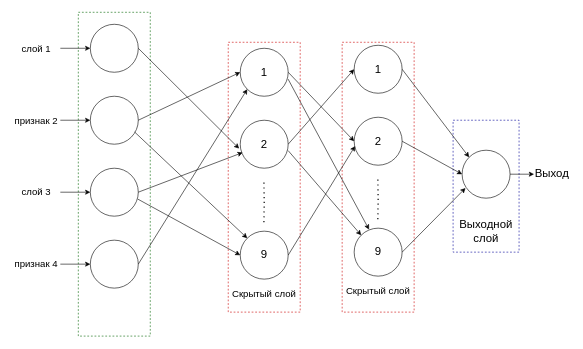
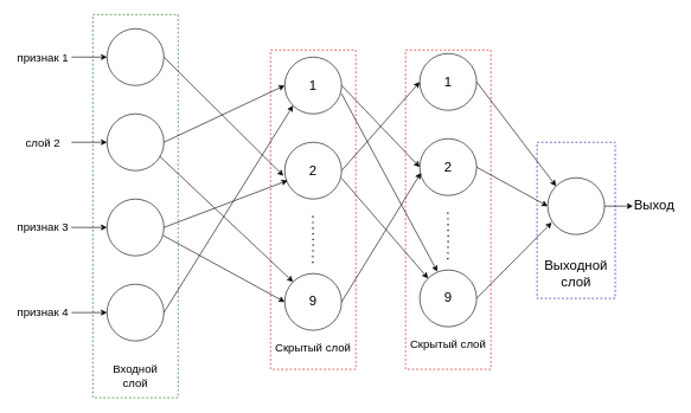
- <mxCell id="10" value="слой 1" style="text;html=1;strokeColor=none;fillColor=none;align=center;verticalAlign=middle;whiteSpace=wrap;rounded=0;dashed=1;fontSize=16;" vertex="1" parent="1"><mxGeometry x="20" y="65" width="80" height="30" as="geometry" /></mxCell>
+ <mxCell id="10" value="признак 1" style="text;html=1;strokeColor=none;fillColor=none;align=center;verticalAlign=middle;whiteSpace=wrap;rounded=0;dashed=1;fontSize=16;" vertex="1" parent="1"><mxGeometry x="20" y="65" width="80" height="30" as="geometry" /></mxCell>
- <mxCell id="12" value="признак 2" style="text;html=1;strokeColor=none;fillColor=none;align=center;verticalAlign=middle;whiteSpace=wrap;rounded=0;dashed=1;fontSize=16;" vertex="1" parent="1"><mxGeometry x="20" y="185" width="80" height="30" as="geometry" /></mxCell>
+ <mxCell id="12" value="слой 2" style="text;html=1;strokeColor=none;fillColor=none;align=center;verticalAlign=middle;whiteSpace=wrap;rounded=0;dashed=1;fontSize=16;" vertex="1" parent="1"><mxGeometry x="20" y="185" width="80" height="30" as="geometry" /></mxCell>
- <mxCell id="13" value="слой 3" style="text;html=1;strokeColor=none;fillColor=none;align=center;verticalAlign=middle;whiteSpace=wrap;rounded=0;dashed=1;fontSize=16;" vertex="1" parent="1"><mxGeometry x="20" y="305" width="80" height="30" as="geometry" /></mxCell>
+ <mxCell id="13" value="признак 3" style="text;html=1;strokeColor=none;fillColor=none;align=center;verticalAlign=middle;whiteSpace=wrap;rounded=0;dashed=1;fontSize=16;" vertex="1" parent="1"><mxGeometry x="20" y="305" width="80" height="30" as="geometry" /></mxCell>
+ <mxCell id="9" value="&lt;font style=&quot;font-size: 16px&quot;&gt;Входной слой&lt;/font&gt;" style="text;html=1;strokeColor=none;fillColor=none;align=center;verticalAlign=middle;whiteSpace=wrap;rounded=0;dashed=1;" vertex="1" parent="1"><mxGeometry x="140" y="510" width="100" height="40" as="geometry" /></mxCell>
